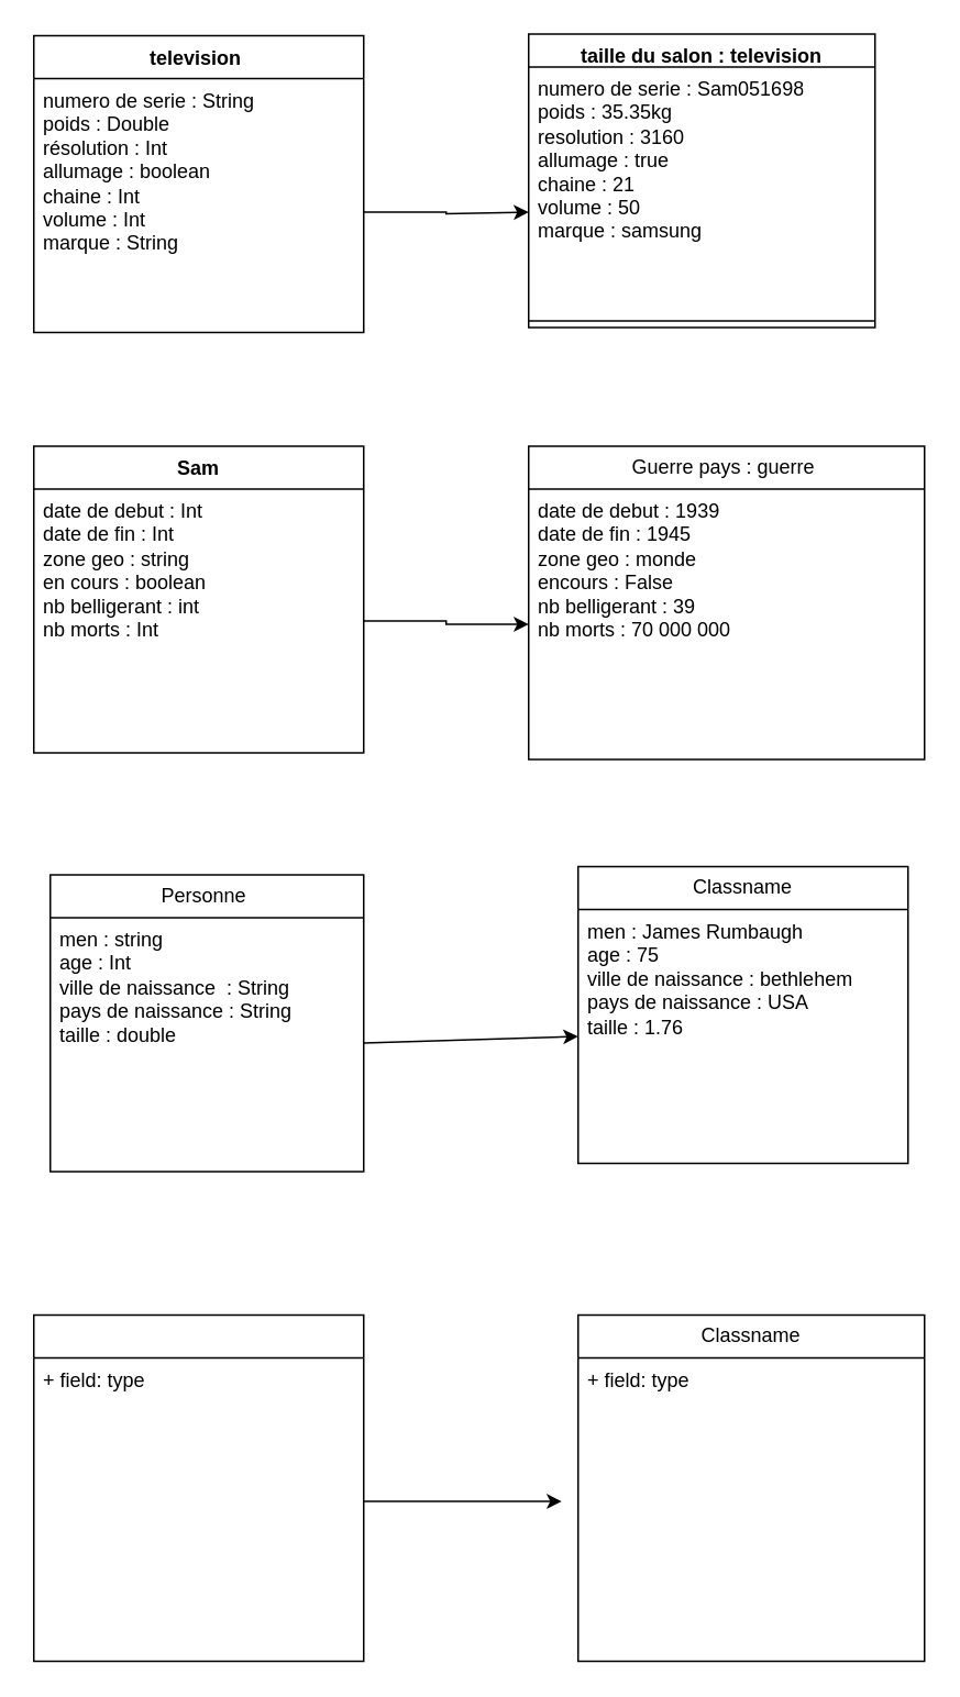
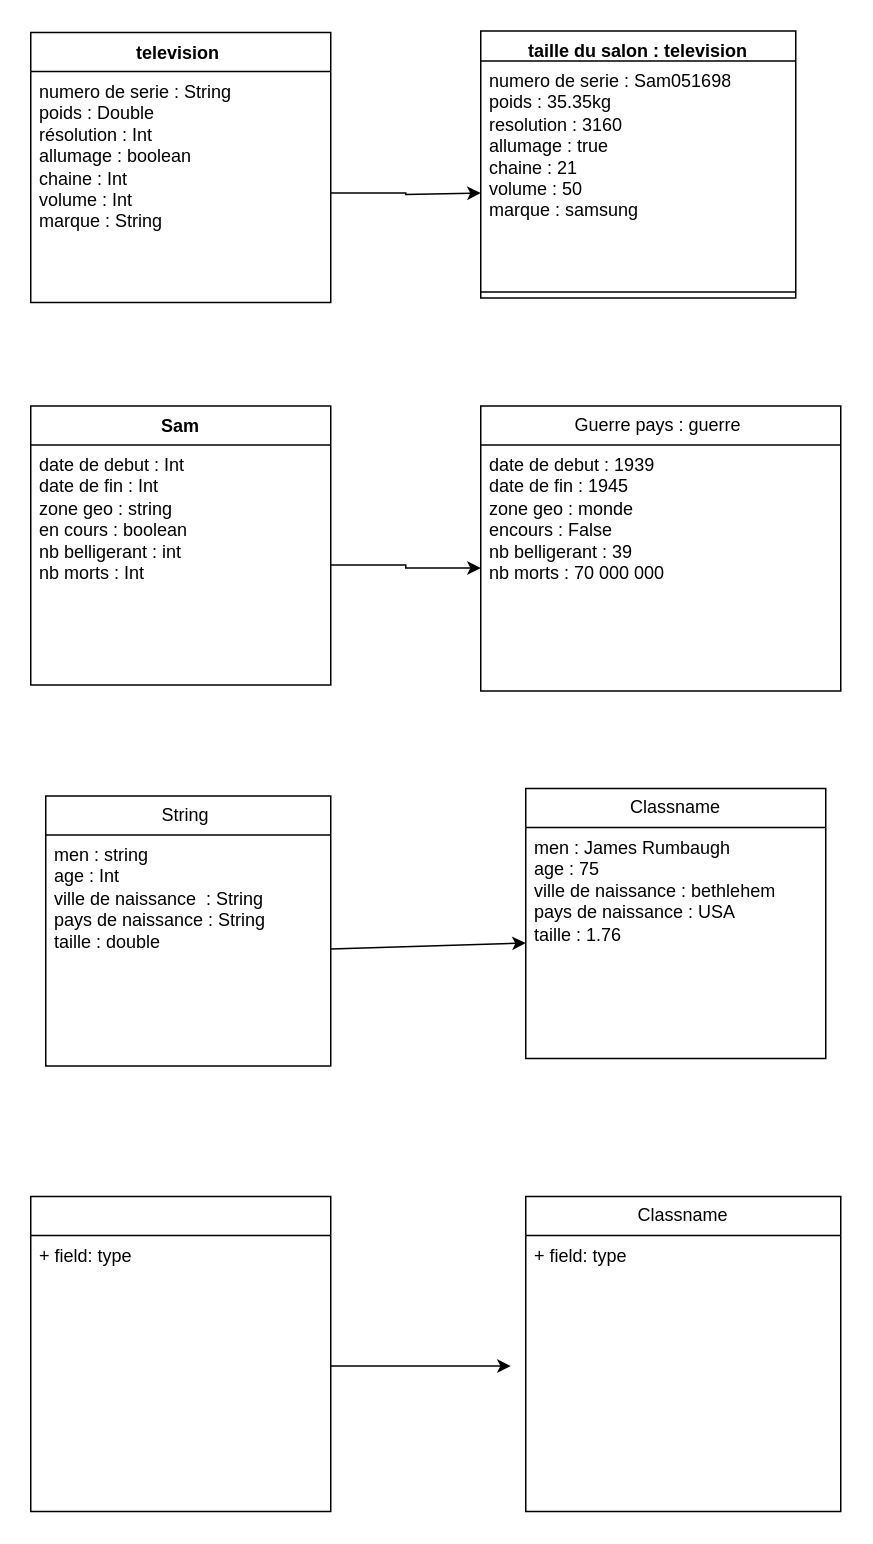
- <mxCell id="13" value="Personne&amp;nbsp;" style="swimlane;fontStyle=0;childLayout=stackLayout;horizontal=1;startSize=26;fillColor=none;horizontalStack=0;resizeParent=1;resizeParentMax=0;resizeLast=0;collapsible=1;marginBottom=0;whiteSpace=wrap;html=1;" vertex="1" parent="1"><mxGeometry x="30" y="530" width="190" height="180" as="geometry" /></mxCell>
+ <mxCell id="13" value="String&amp;nbsp;" style="swimlane;fontStyle=0;childLayout=stackLayout;horizontal=1;startSize=26;fillColor=none;horizontalStack=0;resizeParent=1;resizeParentMax=0;resizeLast=0;collapsible=1;marginBottom=0;whiteSpace=wrap;html=1;" vertex="1" parent="1"><mxGeometry x="30" y="530" width="190" height="180" as="geometry" /></mxCell>
